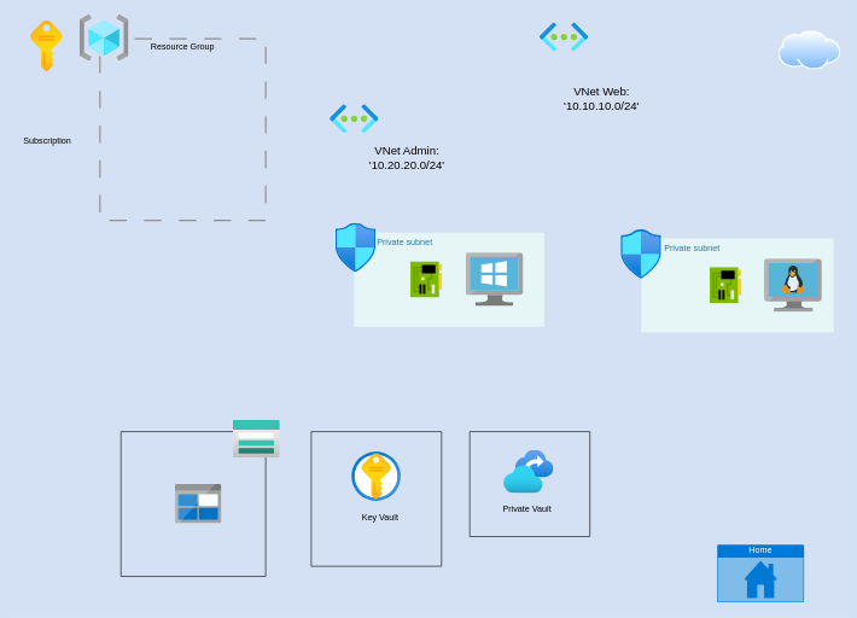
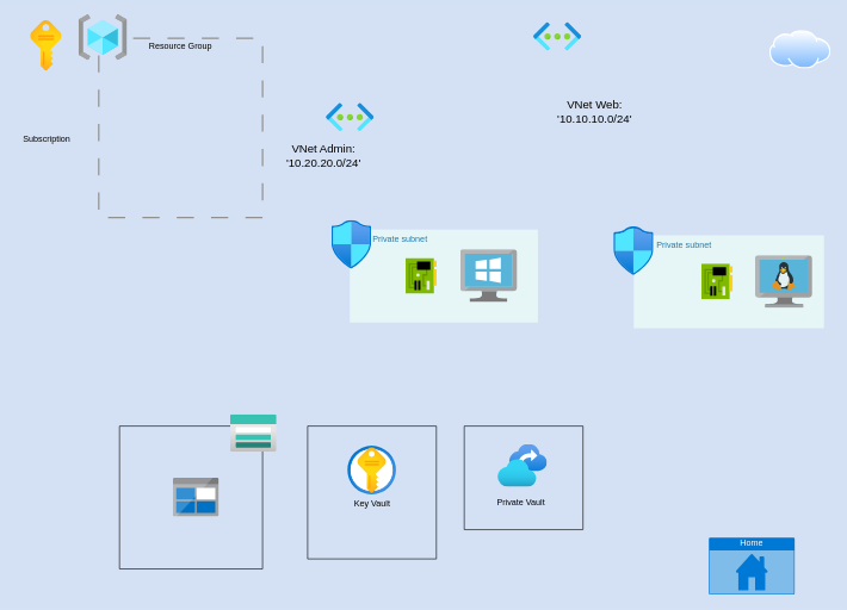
- <mxCell id="19" value="&lt;div style=&quot;font-size: 16px;&quot;&gt;&lt;font style=&quot;font-size: 16px;&quot;&gt;VNet Web:&lt;/font&gt;&lt;/div&gt;&lt;div style=&quot;font-size: 16px;&quot;&gt;&lt;font style=&quot;font-size: 16px;&quot;&gt;'10.10.10.0/24'&lt;font style=&quot;font-size: 16px;&quot;&gt;&lt;br&gt;&lt;/font&gt;&lt;/font&gt;&lt;/div&gt;" style="text;html=1;align=center;verticalAlign=middle;resizable=0;points=[];autosize=1;strokeColor=none;fillColor=none;" vertex="1" parent="1"><mxGeometry x="769" y="111" width="122" height="50" as="geometry" /></mxCell>
+ <mxCell id="19" value="&lt;div style=&quot;font-size: 16px;&quot;&gt;&lt;font style=&quot;font-size: 16px;&quot;&gt;VNet Web:&lt;/font&gt;&lt;/div&gt;&lt;div style=&quot;font-size: 16px;&quot;&gt;&lt;font style=&quot;font-size: 16px;&quot;&gt;'10.10.10.0/24'&lt;font style=&quot;font-size: 16px;&quot;&gt;&lt;br&gt;&lt;/font&gt;&lt;/font&gt;&lt;/div&gt;" style="text;html=1;align=center;verticalAlign=middle;resizable=0;points=[];autosize=1;strokeColor=none;fillColor=none;" vertex="1" parent="1"><mxGeometry x="769" y="131" width="122" height="50" as="geometry" /></mxCell>
- <mxCell id="28" value="&lt;div style=&quot;font-size: 16px;&quot;&gt;&lt;font style=&quot;font-size: 16px;&quot;&gt;VNet Admin:&lt;/font&gt;&lt;/div&gt;&lt;div style=&quot;font-size: 16px;&quot;&gt;&lt;font style=&quot;font-size: 16px;&quot;&gt;'10.20.20.0/24&lt;/font&gt;'&lt;/div&gt;" style="text;html=1;align=center;verticalAlign=middle;resizable=0;points=[];autosize=1;strokeColor=none;fillColor=none;" vertex="1" parent="1"><mxGeometry x="499.5" y="193" width="122" height="50" as="geometry" /></mxCell>
+ <mxCell id="28" value="&lt;div style=&quot;font-size: 16px;&quot;&gt;&lt;font style=&quot;font-size: 16px;&quot;&gt;VNet Admin:&lt;/font&gt;&lt;/div&gt;&lt;div style=&quot;font-size: 16px;&quot;&gt;&lt;font style=&quot;font-size: 16px;&quot;&gt;'10.20.20.0/24&lt;/font&gt;'&lt;/div&gt;" style="text;html=1;align=center;verticalAlign=middle;resizable=0;points=[];autosize=1;strokeColor=none;fillColor=none;" vertex="1" parent="1"><mxGeometry x="389.5" y="193" width="122" height="50" as="geometry" /></mxCell>
- <mxCell id="14" value="&lt;div&gt;Key Vault&lt;/div&gt;" style="text;html=1;align=center;verticalAlign=middle;resizable=0;points=[];autosize=1;strokeColor=none;fillColor=none;" vertex="1" parent="12"><mxGeometry x="61.5" y="106" width="67" height="26" as="geometry" /></mxCell>
+ <mxCell id="14" value="&lt;div&gt;Key Vault&lt;/div&gt;" style="text;html=1;align=center;verticalAlign=middle;resizable=0;points=[];autosize=1;strokeColor=none;fillColor=none;" vertex="1" parent="12"><mxGeometry x="56.5" y="96" width="67" height="26" as="geometry" /></mxCell>
